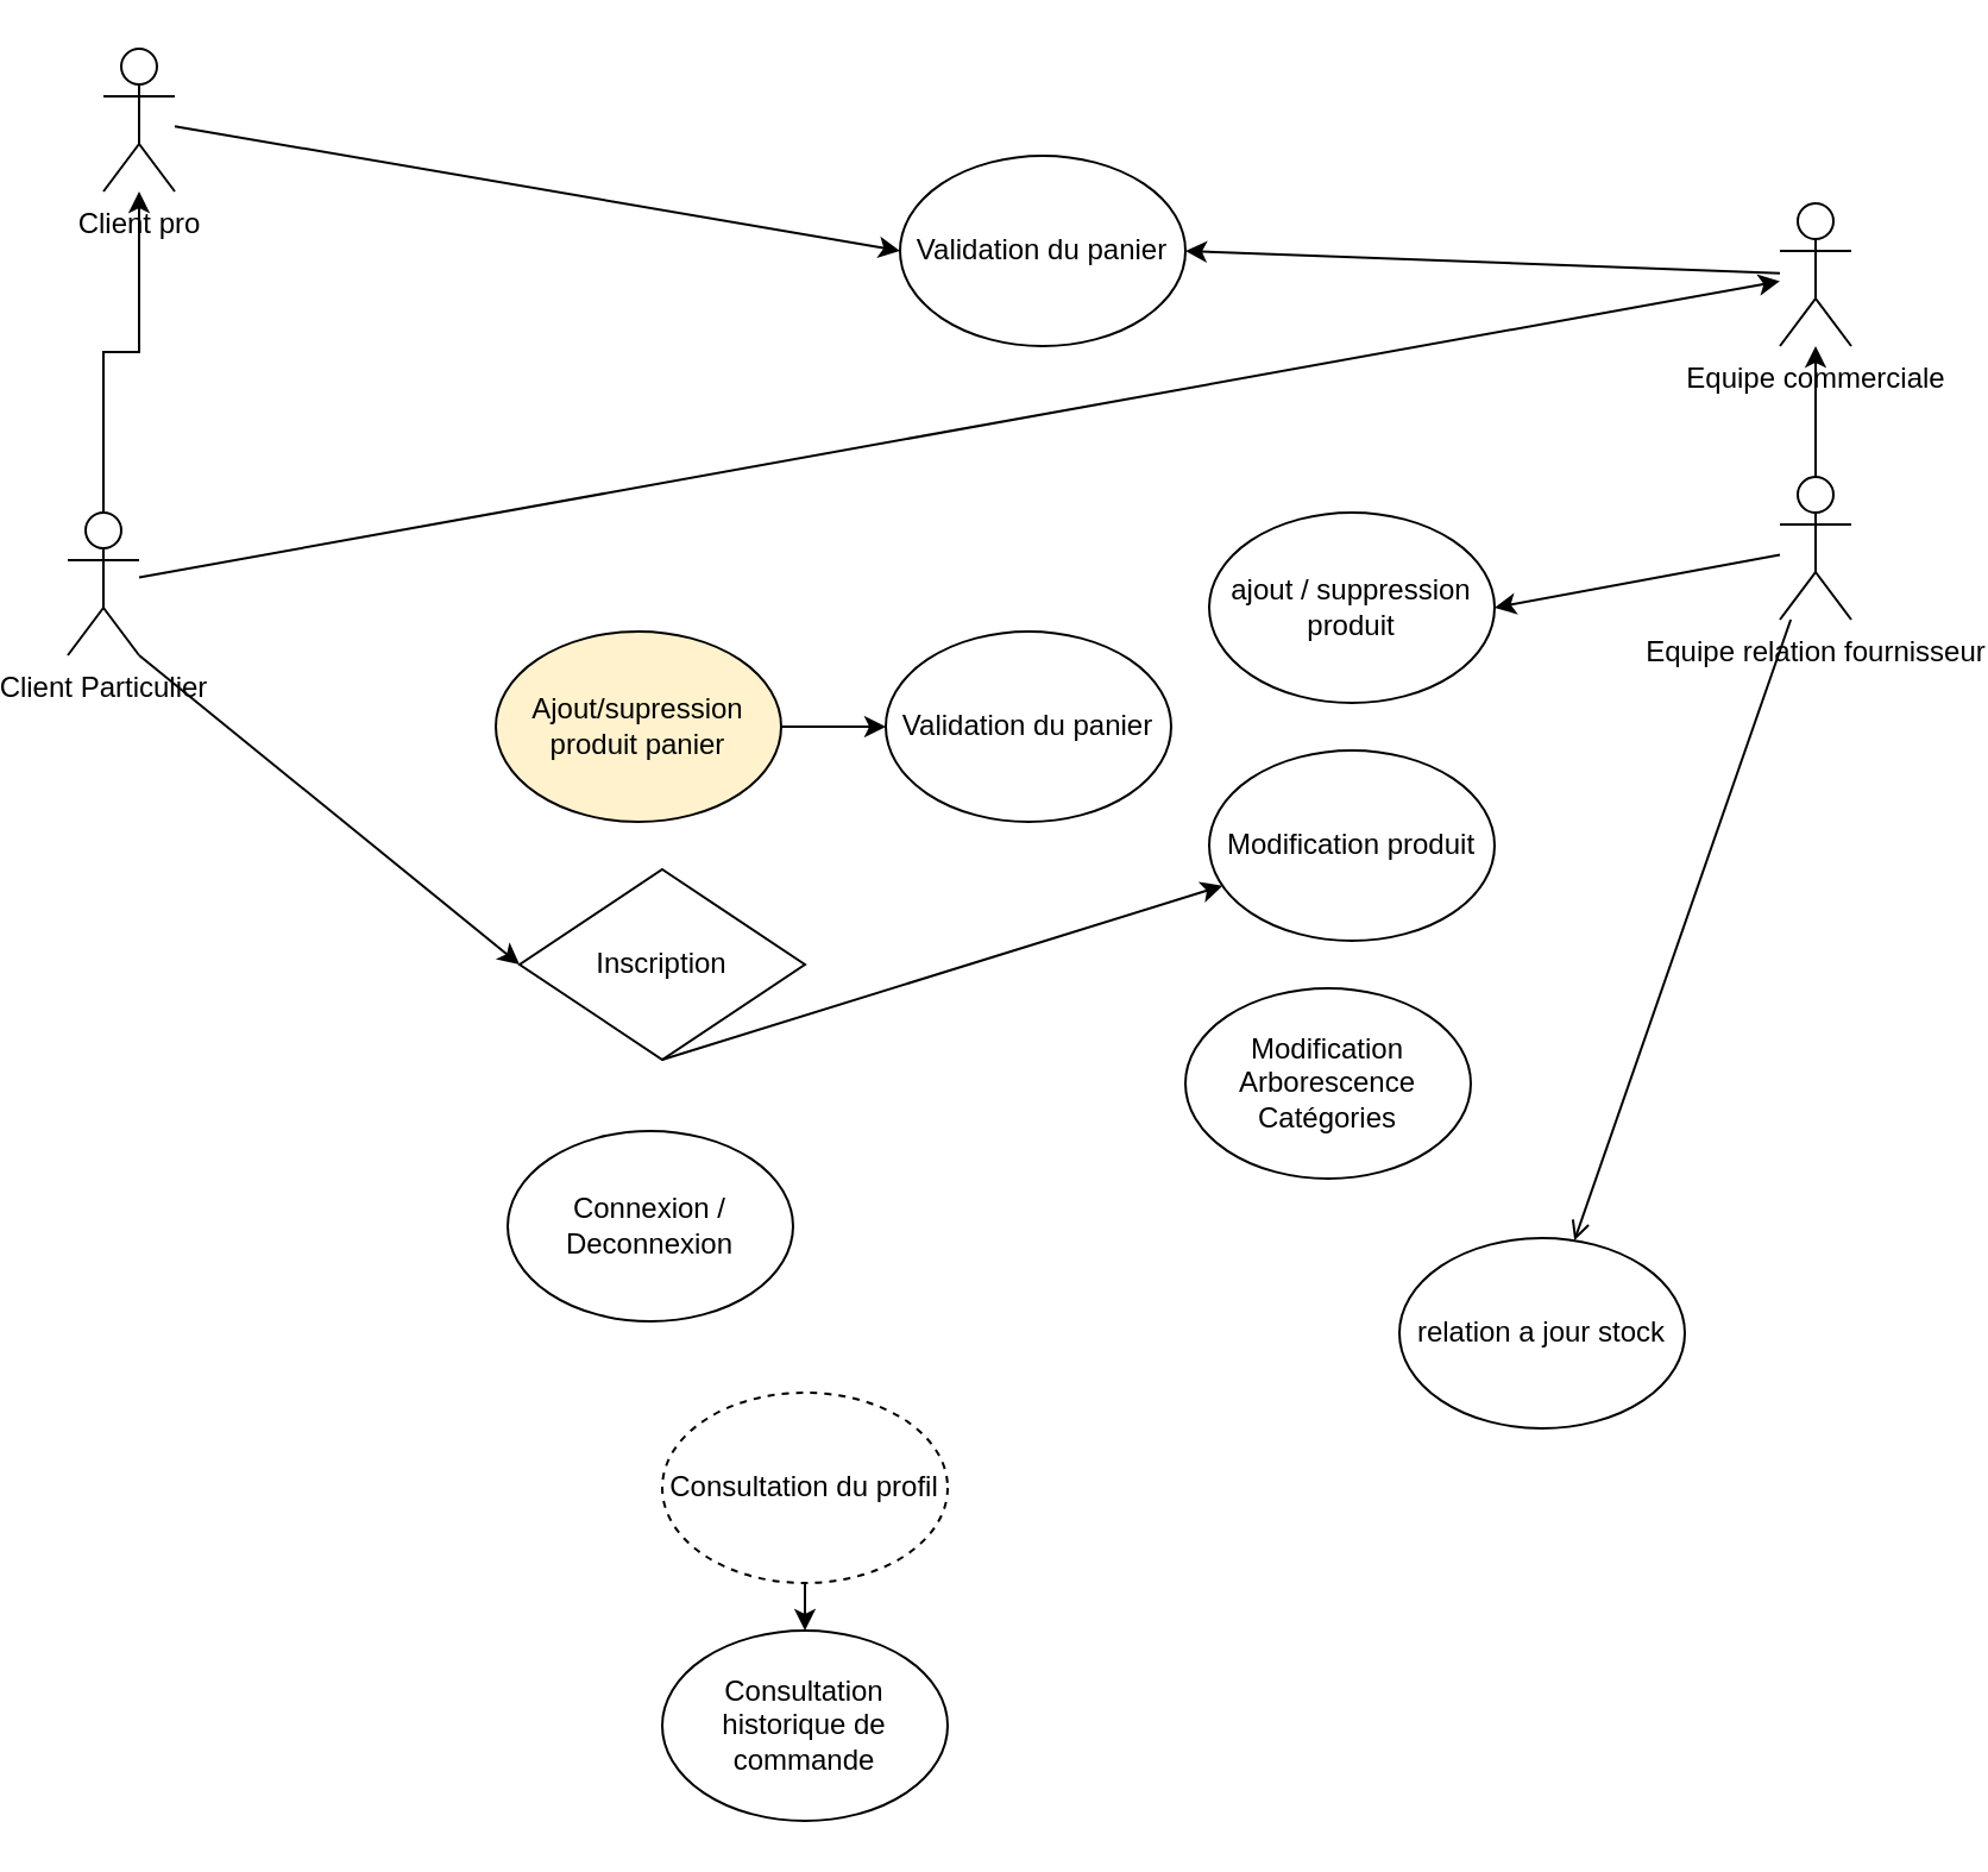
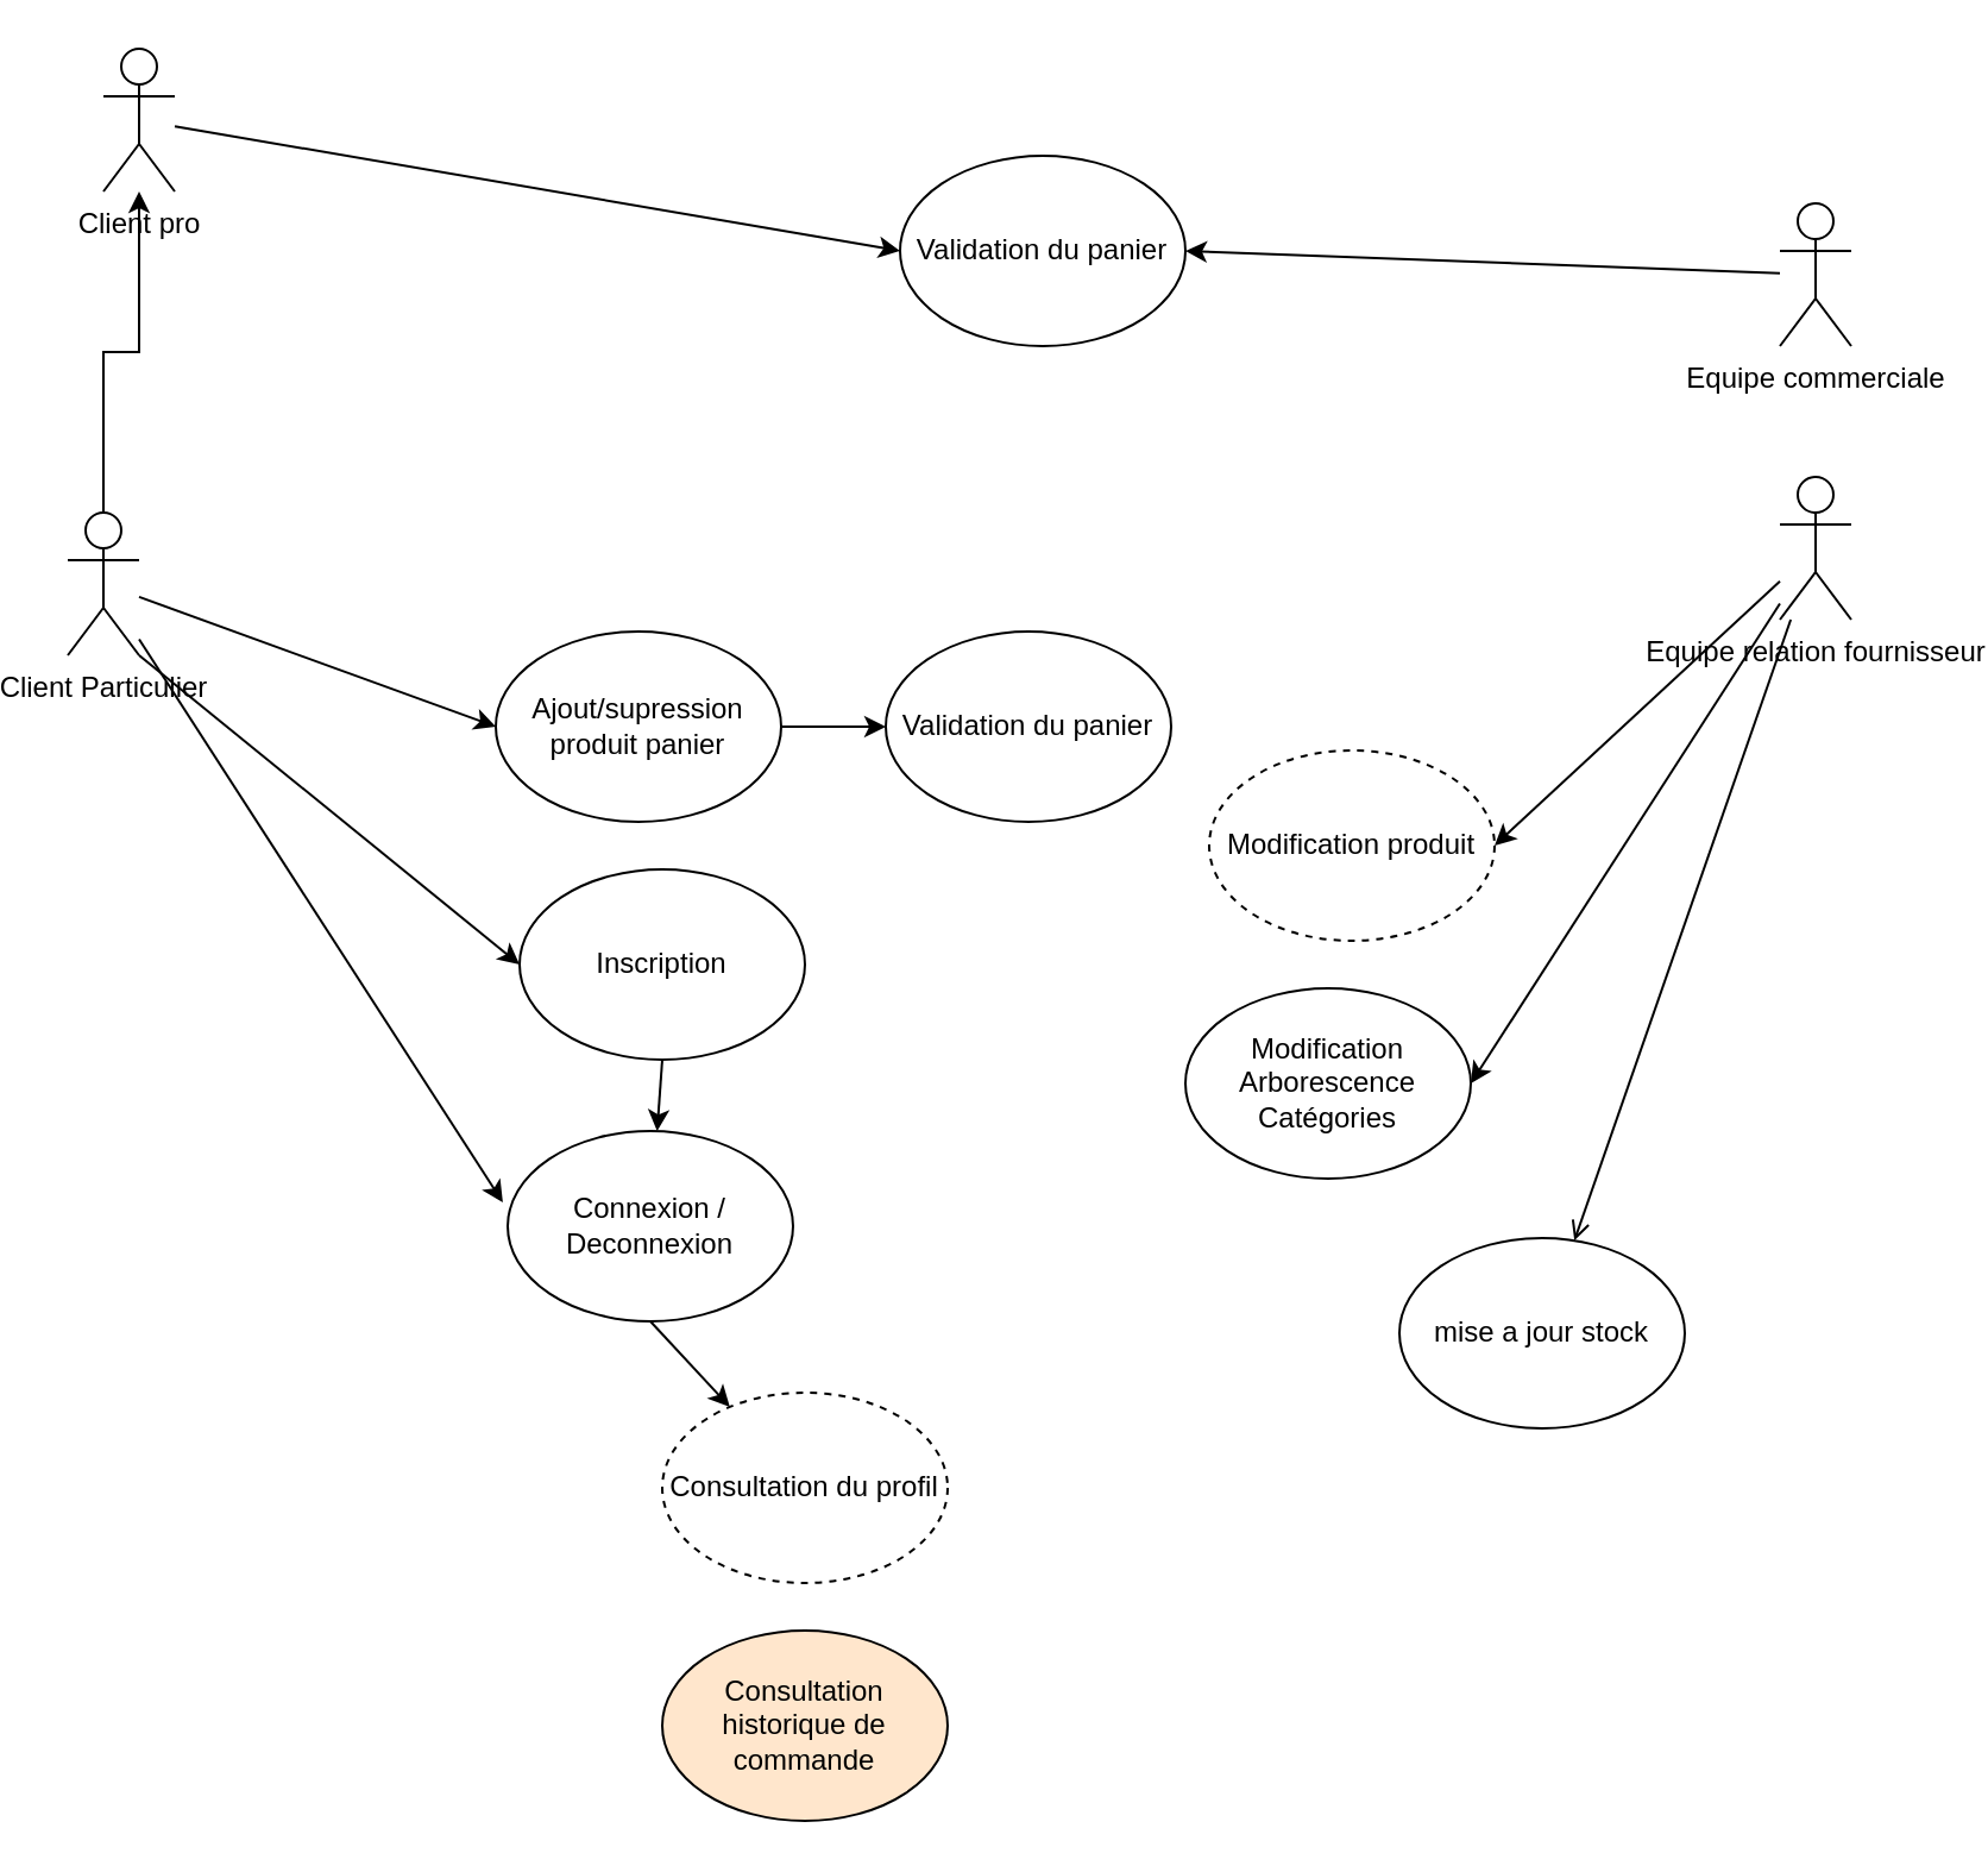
- <mxCell id="22" value="" style="endArrow=classic;html=1;rounded=0;" edge="1" parent="1" source="5" target="30"><mxGeometry width="50" height="50" relative="1" as="geometry"><mxPoint x="340" y="395" as="sourcePoint" /><mxPoint x="390" y="345" as="targetPoint" /></mxGeometry></mxCell>
+ <mxCell id="22" value="" style="endArrow=classic;html=1;rounded=0;entryX=1;entryY=0.5;entryDx=0;entryDy=0;" edge="1" parent="1" source="5" target="14"><mxGeometry width="50" height="50" relative="1" as="geometry"><mxPoint x="340" y="395" as="sourcePoint" /><mxPoint x="390" y="345" as="targetPoint" /></mxGeometry></mxCell>
- <mxCell id="19" value="" style="endArrow=classic;html=1;rounded=0;" edge="1" parent="1" source="2" target="30"><mxGeometry width="50" height="50" relative="1" as="geometry"><mxPoint x="340" y="305" as="sourcePoint" /><mxPoint x="390" y="255" as="targetPoint" /></mxGeometry></mxCell>
+ <mxCell id="19" value="" style="endArrow=classic;html=1;rounded=0;entryX=-0.017;entryY=0.375;entryDx=0;entryDy=0;entryPerimeter=0;" edge="1" parent="1" source="2" target="9"><mxGeometry width="50" height="50" relative="1" as="geometry"><mxPoint x="340" y="305" as="sourcePoint" /><mxPoint x="390" y="255" as="targetPoint" /></mxGeometry></mxCell>
- <mxCell id="24" value="" style="endArrow=classic;html=1;rounded=0;entryX=1;entryY=0.5;entryDx=0;entryDy=0;" edge="1" parent="1" source="5" target="12"><mxGeometry width="50" height="50" relative="1" as="geometry"><mxPoint x="340" y="395" as="sourcePoint" /><mxPoint x="390" y="345" as="targetPoint" /></mxGeometry></mxCell>
- <mxCell id="12" value="&lt;div&gt;ajout / suppression&lt;/div&gt;&lt;div&gt;produit&lt;br&gt;&lt;/div&gt;" style="ellipse;whiteSpace=wrap;html=1;" vertex="1" parent="1"><mxGeometry x="500" y="215" width="120" height="80" as="geometry" /></mxCell>
+ <mxCell id="15" value="" style="endArrow=classic;html=1;rounded=0;entryX=0;entryY=0.5;entryDx=0;entryDy=0;" edge="1" parent="1" source="2" target="6"><mxGeometry width="50" height="50" relative="1" as="geometry"><mxPoint x="60" y="87" as="sourcePoint" /><mxPoint x="180" y="185" as="targetPoint" /></mxGeometry></mxCell>
+ <mxCell id="23" value="" style="endArrow=classic;html=1;rounded=0;entryX=1;entryY=0.5;entryDx=0;entryDy=0;" edge="1" parent="1" source="5" target="13"><mxGeometry width="50" height="50" relative="1" as="geometry"><mxPoint x="340" y="395" as="sourcePoint" /><mxPoint x="650" y="135" as="targetPoint" /></mxGeometry></mxCell>
- <mxCell id="6" value="Ajout/supression produit panier" style="ellipse;whiteSpace=wrap;html=1;fillColor=#fff2cc;" vertex="1" parent="1"><mxGeometry x="200" y="265" width="120" height="80" as="geometry" /></mxCell>
+ <mxCell id="6" value="Ajout/supression produit panier" style="ellipse;whiteSpace=wrap;html=1;" vertex="1" parent="1"><mxGeometry x="200" y="265" width="120" height="80" as="geometry" /></mxCell>
- <mxCell id="13" value="Modification produit" style="ellipse;whiteSpace=wrap;html=1;" vertex="1" parent="1"><mxGeometry x="500" y="315" width="120" height="80" as="geometry" /></mxCell>
+ <mxCell id="13" value="Modification produit" style="ellipse;whiteSpace=wrap;html=1;dashed=1;" vertex="1" parent="1"><mxGeometry x="500" y="315" width="120" height="80" as="geometry" /></mxCell>
- <mxCell id="7" value="Inscription" style="rhombus;whiteSpace=wrap;html=1;" vertex="1" parent="1"><mxGeometry x="210" y="365" width="120" height="80" as="geometry" /></mxCell>
+ <mxCell id="7" value="Inscription" style="ellipse;whiteSpace=wrap;html=1;" vertex="1" parent="1"><mxGeometry x="210" y="365" width="120" height="80" as="geometry" /></mxCell>
- <mxCell id="17" value="" style="endArrow=classic;html=1;rounded=0;exitX=0.5;exitY=1;exitDx=0;exitDy=0;" edge="1" parent="1" source="7" target="13"><mxGeometry width="50" height="50" relative="1" as="geometry"><mxPoint x="350" y="405" as="sourcePoint" /><mxPoint x="400" y="355" as="targetPoint" /></mxGeometry></mxCell>
+ <mxCell id="17" value="" style="endArrow=classic;html=1;rounded=0;exitX=0.5;exitY=1;exitDx=0;exitDy=0;" edge="1" parent="1" source="7" target="9"><mxGeometry width="50" height="50" relative="1" as="geometry"><mxPoint x="350" y="405" as="sourcePoint" /><mxPoint x="400" y="355" as="targetPoint" /></mxGeometry></mxCell>
- <mxCell id="29" value="relation a jour stock" style="ellipse;whiteSpace=wrap;html=1;" vertex="1" parent="1"><mxGeometry x="580" y="520" width="120" height="80" as="geometry" /></mxCell>
+ <mxCell id="29" value="mise a jour stock" style="ellipse;whiteSpace=wrap;html=1;" vertex="1" parent="1"><mxGeometry x="580" y="520" width="120" height="80" as="geometry" /></mxCell>
+ <mxCell id="18" value="" style="endArrow=classic;html=1;rounded=0;exitX=0.5;exitY=1;exitDx=0;exitDy=0;" edge="1" parent="1" source="9" target="8"><mxGeometry width="50" height="50" relative="1" as="geometry"><mxPoint x="350" y="405" as="sourcePoint" /><mxPoint x="400" y="355" as="targetPoint" /></mxGeometry></mxCell>
- <mxCell id="20" value="" style="endArrow=classic;html=1;rounded=0;exitX=0.5;exitY=1;exitDx=0;exitDy=0;entryX=0.5;entryY=0;entryDx=0;entryDy=0;" edge="1" parent="1" source="8" target="10"><mxGeometry width="50" height="50" relative="1" as="geometry"><mxPoint x="350" y="480" as="sourcePoint" /><mxPoint x="400" y="430" as="targetPoint" /></mxGeometry></mxCell>
- <mxCell id="10" value="Consultation historique de commande" style="ellipse;whiteSpace=wrap;html=1;" vertex="1" parent="1"><mxGeometry x="270" y="685" width="120" height="80" as="geometry" /></mxCell>
+ <mxCell id="10" value="Consultation historique de commande" style="ellipse;whiteSpace=wrap;html=1;fillColor=#ffe6cc;" vertex="1" parent="1"><mxGeometry x="270" y="685" width="120" height="80" as="geometry" /></mxCell>
